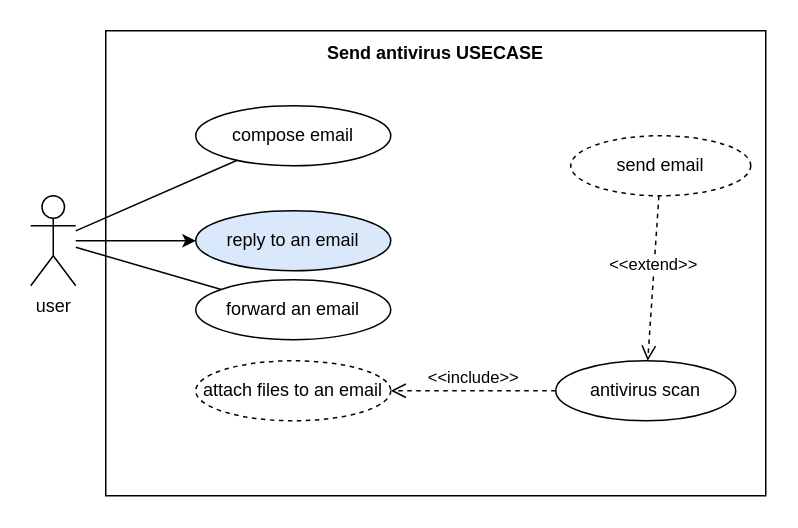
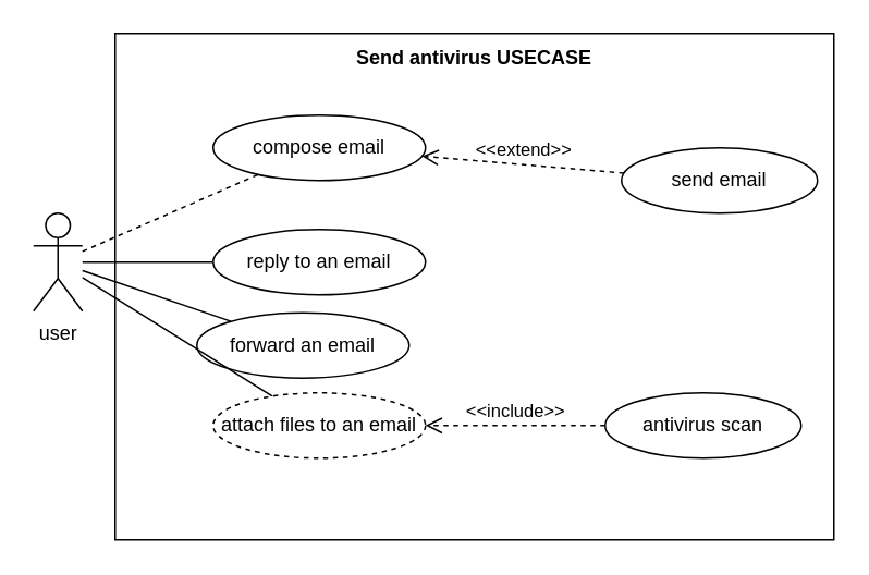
- <mxCell id="9" value="send email" style="ellipse;whiteSpace=wrap;html=1;dashed=1;" vertex="1" parent="1"><mxGeometry x="380" y="90" width="120" height="40" as="geometry" /></mxCell>
+ <mxCell id="9" value="send email" style="ellipse;whiteSpace=wrap;html=1;" vertex="1" parent="1"><mxGeometry x="380" y="90" width="120" height="40" as="geometry" /></mxCell>
- <mxCell id="4" value="" style="endArrow=none;html=1;rounded=0;" edge="1" parent="1" source="3" target="5"><mxGeometry width="50" height="50" relative="1" as="geometry"><mxPoint x="100" y="150" as="sourcePoint" /><mxPoint x="123.809" y="125.111" as="targetPoint" /></mxGeometry></mxCell>
+ <mxCell id="4" value="" style="endArrow=none;html=1;rounded=0;dashed=1;" edge="1" parent="1" source="3" target="5"><mxGeometry width="50" height="50" relative="1" as="geometry"><mxPoint x="100" y="150" as="sourcePoint" /><mxPoint x="123.809" y="125.111" as="targetPoint" /></mxGeometry></mxCell>
- <mxCell id="6" value="" style="endArrow=classic;html=1;rounded=0;" edge="1" parent="1" source="3" target="7"><mxGeometry width="50" height="50" relative="1" as="geometry"><mxPoint x="270" y="260" as="sourcePoint" /><mxPoint x="130" y="170" as="targetPoint" /></mxGeometry></mxCell>
+ <mxCell id="6" value="" style="endArrow=none;html=1;rounded=0;" edge="1" parent="1" source="3" target="7"><mxGeometry width="50" height="50" relative="1" as="geometry"><mxPoint x="270" y="260" as="sourcePoint" /><mxPoint x="130" y="170" as="targetPoint" /></mxGeometry></mxCell>
- <mxCell id="7" value="reply to an email" style="ellipse;whiteSpace=wrap;html=1;fillColor=#dae8fc;" vertex="1" parent="1"><mxGeometry x="130" y="140" width="130" height="40" as="geometry" /></mxCell>
+ <mxCell id="7" value="reply to an email" style="ellipse;whiteSpace=wrap;html=1;" vertex="1" parent="1"><mxGeometry x="130" y="140" width="130" height="40" as="geometry" /></mxCell>
- <mxCell id="8" value="&amp;lt;&amp;lt;extend&amp;gt;&amp;gt;" style="html=1;verticalAlign=bottom;endArrow=open;dashed=1;endSize=8;curved=0;rounded=0;" edge="1" parent="1" source="9" target="15"><mxGeometry relative="1" as="geometry"><mxPoint x="370" y="110" as="sourcePoint" /><mxPoint x="250" y="240" as="targetPoint" /></mxGeometry></mxCell>
+ <mxCell id="8" value="&amp;lt;&amp;lt;extend&amp;gt;&amp;gt;" style="html=1;verticalAlign=bottom;endArrow=open;dashed=1;endSize=8;curved=0;rounded=0;" edge="1" parent="1" source="9" target="5"><mxGeometry relative="1" as="geometry"><mxPoint x="370" y="110" as="sourcePoint" /><mxPoint x="250" y="240" as="targetPoint" /></mxGeometry></mxCell>
+ <mxCell id="12" value="" style="endArrow=none;html=1;rounded=0;" edge="1" parent="1" target="13" source="3"><mxGeometry width="50" height="50" relative="1" as="geometry"><mxPoint x="50" y="260" as="sourcePoint" /><mxPoint x="130" y="270" as="targetPoint" /></mxGeometry></mxCell>
- <mxCell id="11" value="forward an email" style="ellipse;whiteSpace=wrap;html=1;" vertex="1" parent="1"><mxGeometry x="130" y="185.96" width="130" height="40" as="geometry" /></mxCell>
+ <mxCell id="11" value="forward an email" style="ellipse;whiteSpace=wrap;html=1;" vertex="1" parent="1"><mxGeometry x="120" y="190.96" width="130" height="40" as="geometry" /></mxCell>
